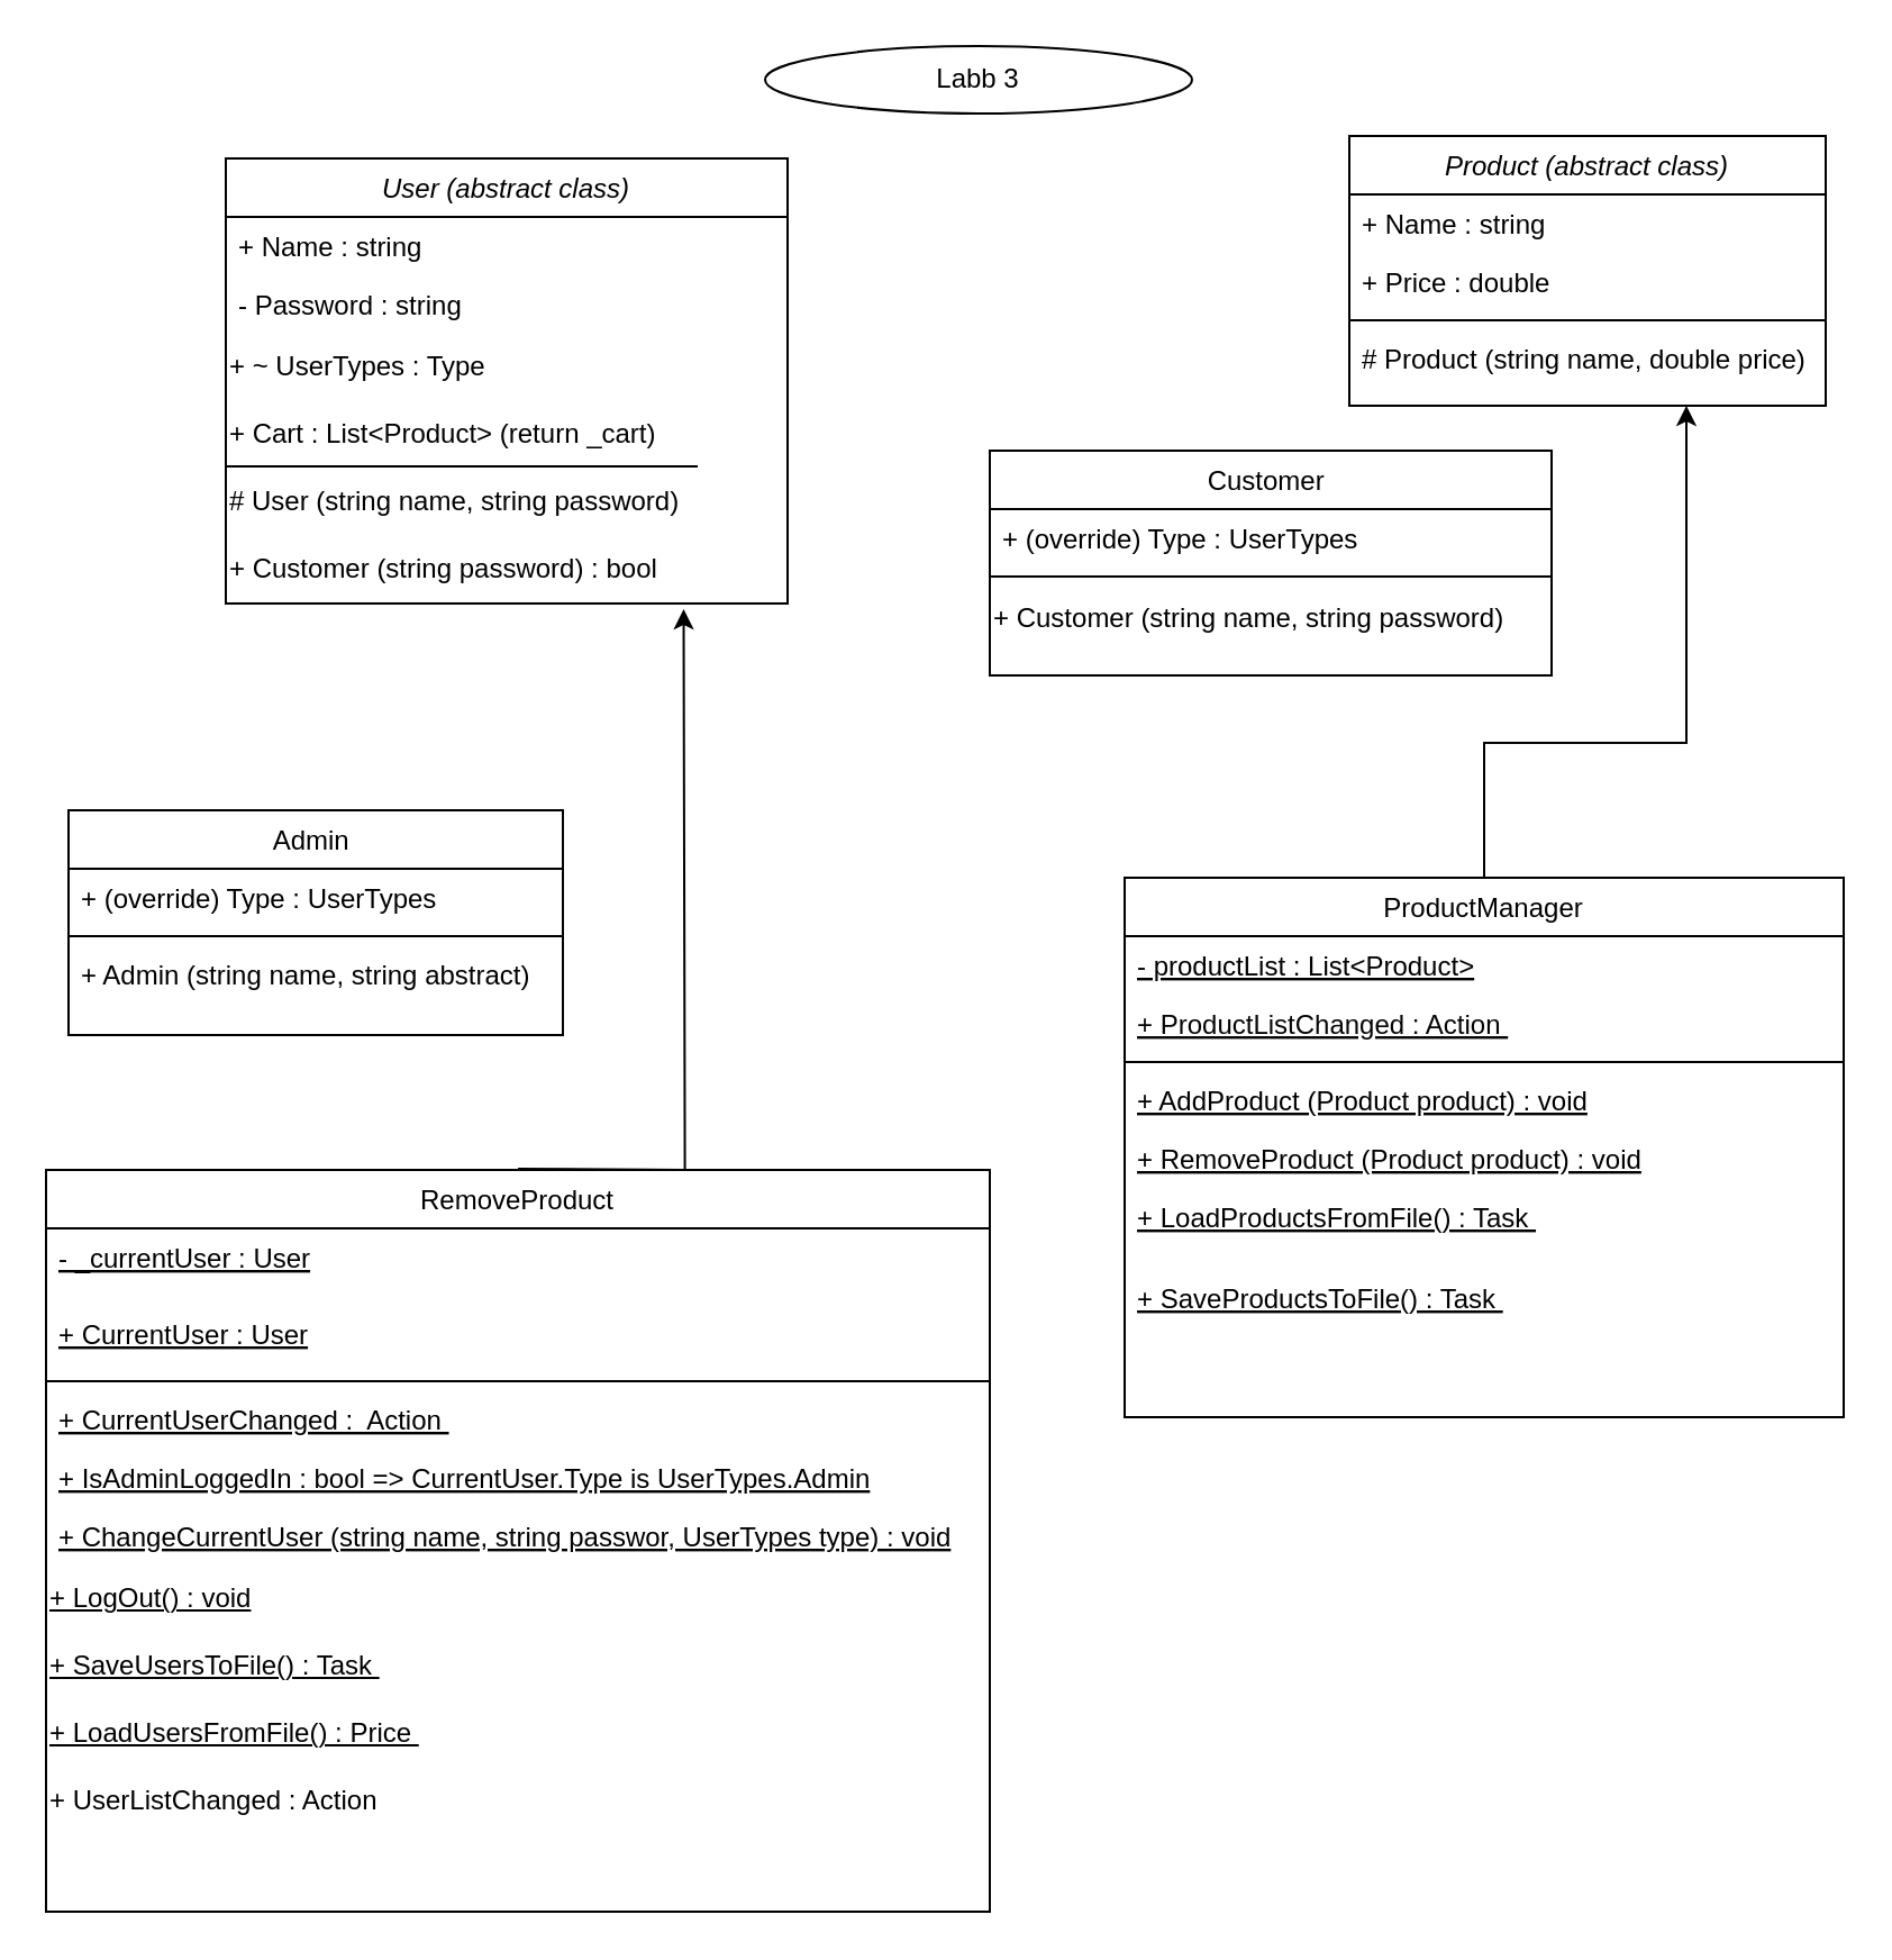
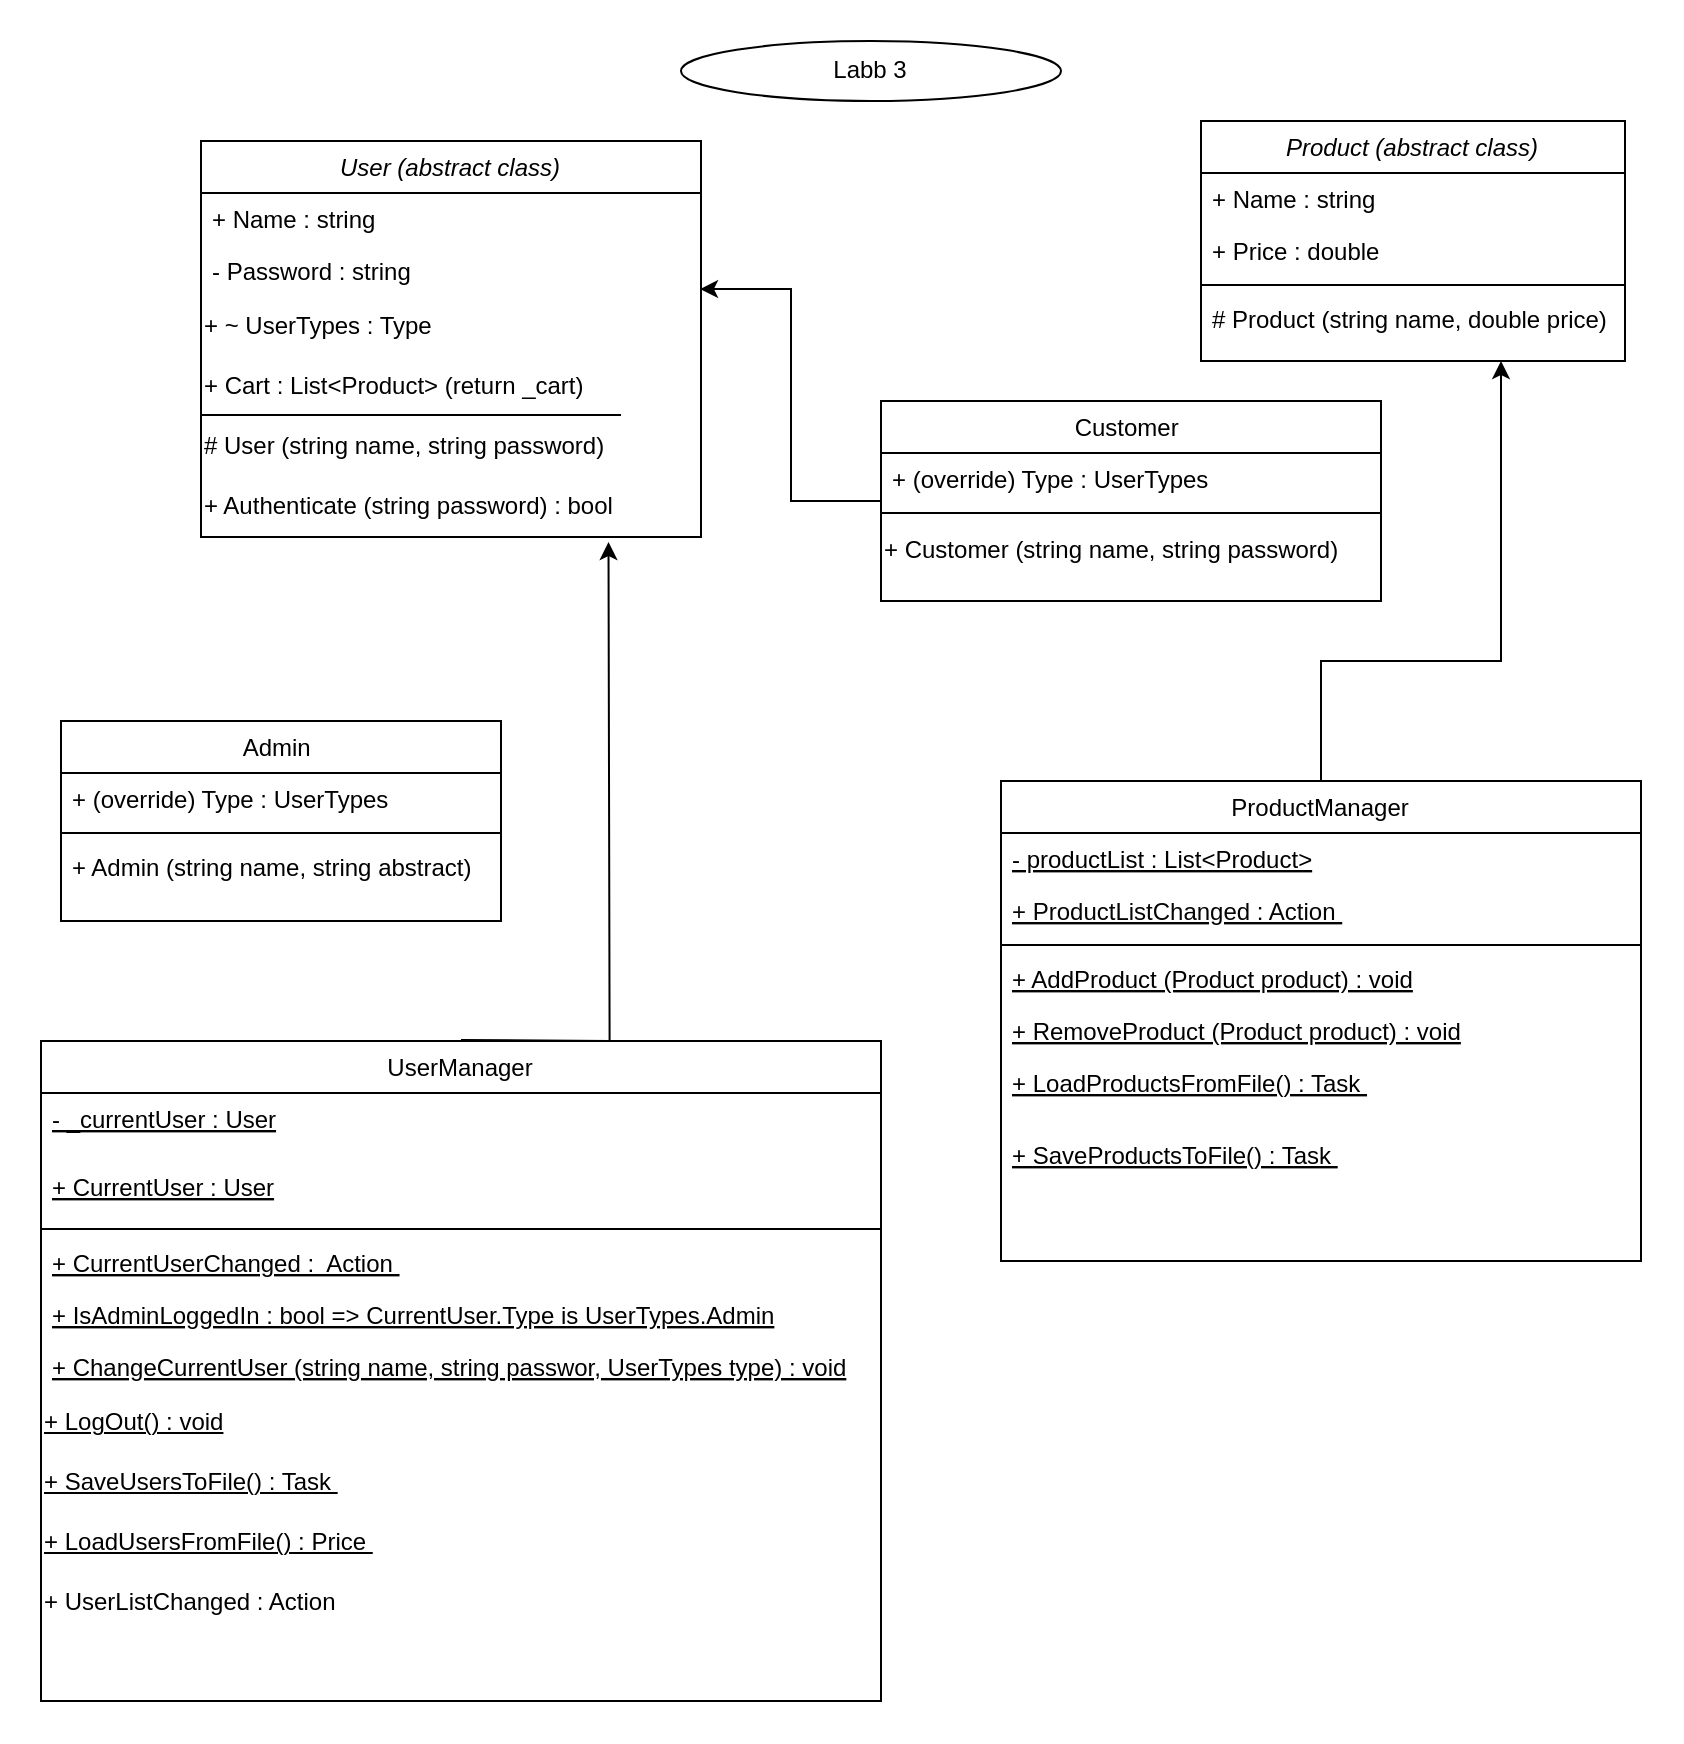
+ <mxCell id="14" style="edgeStyle=orthogonalEdgeStyle;rounded=0;orthogonalLoop=1;jettySize=auto;html=1;entryX=0.998;entryY=-0.133;entryDx=0;entryDy=0;entryPerimeter=0;" parent="1" source="15" target="9" edge="1"><mxGeometry relative="1" as="geometry" /></mxCell>
- <mxCell id="13" value="+ Customer (string password) : bool" style="text;html=1;strokeColor=none;fillColor=none;align=left;verticalAlign=middle;whiteSpace=wrap;rounded=0;" parent="6" vertex="1"><mxGeometry y="168" width="250" height="30" as="geometry" /></mxCell>
+ <mxCell id="13" value="+ Authenticate (string password) : bool" style="text;html=1;strokeColor=none;fillColor=none;align=left;verticalAlign=middle;whiteSpace=wrap;rounded=0;" parent="6" vertex="1"><mxGeometry y="168" width="250" height="30" as="geometry" /></mxCell>
- <mxCell id="35" value="RemoveProduct" style="swimlane;fontStyle=0;align=center;verticalAlign=top;childLayout=stackLayout;horizontal=1;startSize=26;horizontalStack=0;resizeParent=1;resizeLast=0;collapsible=1;marginBottom=0;rounded=0;shadow=0;strokeWidth=1;" parent="1" vertex="1"><mxGeometry x="20" y="520" width="420" height="330" as="geometry"><mxRectangle x="550" y="140" width="160" height="26" as="alternateBounds" /></mxGeometry></mxCell>
+ <mxCell id="35" value="UserManager" style="swimlane;fontStyle=0;align=center;verticalAlign=top;childLayout=stackLayout;horizontal=1;startSize=26;horizontalStack=0;resizeParent=1;resizeLast=0;collapsible=1;marginBottom=0;rounded=0;shadow=0;strokeWidth=1;" parent="1" vertex="1"><mxGeometry x="20" y="520" width="420" height="330" as="geometry"><mxRectangle x="550" y="140" width="160" height="26" as="alternateBounds" /></mxGeometry></mxCell>
